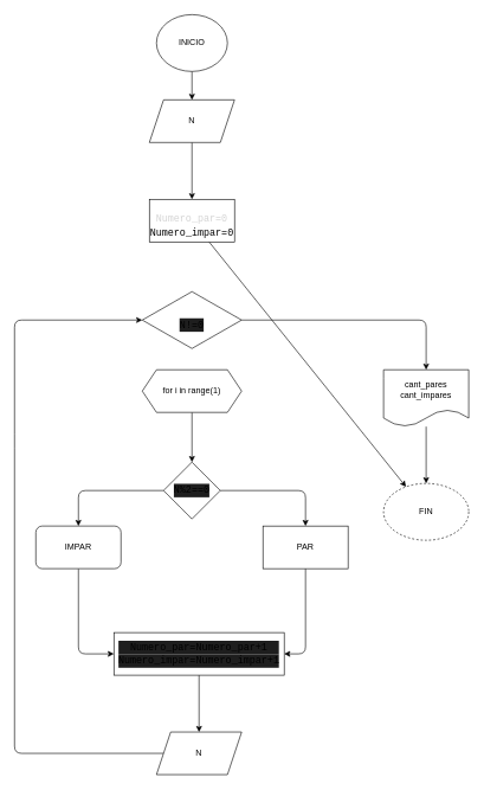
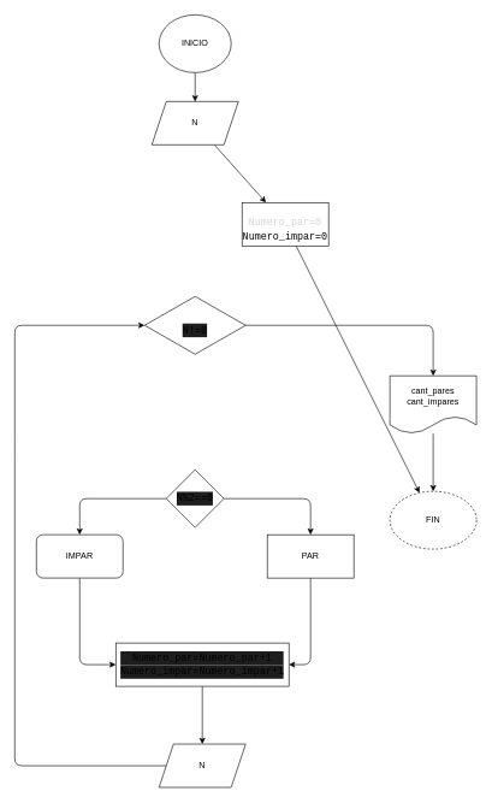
- <mxCell id="9" value="&lt;br&gt;&lt;div style=&quot;font-family: Consolas, &amp;quot;Courier New&amp;quot;, monospace; font-weight: normal; font-size: 14px; line-height: 19px;&quot;&gt;&lt;div style=&quot;&quot;&gt;&lt;font color=&quot;#d4d4d4&quot;&gt;Numero_par=0&lt;/font&gt;&lt;/div&gt;&lt;div style=&quot;&quot;&gt;Numero_impar=0&lt;/div&gt;&lt;/div&gt;" style="whiteSpace=wrap;html=1;" vertex="1" parent="1"><mxGeometry x="210" y="280" width="120" height="60" as="geometry" /></mxCell>
+ <mxCell id="9" value="&lt;br&gt;&lt;div style=&quot;font-family: Consolas, &amp;quot;Courier New&amp;quot;, monospace; font-weight: normal; font-size: 14px; line-height: 19px;&quot;&gt;&lt;div style=&quot;&quot;&gt;&lt;font color=&quot;#d4d4d4&quot;&gt;Numero_par=0&lt;/font&gt;&lt;/div&gt;&lt;div style=&quot;&quot;&gt;Numero_impar=0&lt;/div&gt;&lt;/div&gt;" style="whiteSpace=wrap;html=1;" vertex="1" parent="1"><mxGeometry x="335" y="280" width="120" height="60" as="geometry" /></mxCell>
- <mxCell id="7" value="for i in range(1)" style="shape=hexagon;perimeter=hexagonPerimeter2;whiteSpace=wrap;html=1;fixedSize=1;" vertex="1" parent="1"><mxGeometry x="200" y="520" width="140" height="60" as="geometry" /></mxCell>
- <mxCell id="6" value="" style="edgeStyle=none;html=1;fontColor=#F0F0F0;" edge="1" parent="1" source="7" target="14"><mxGeometry relative="1" as="geometry" /></mxCell>
